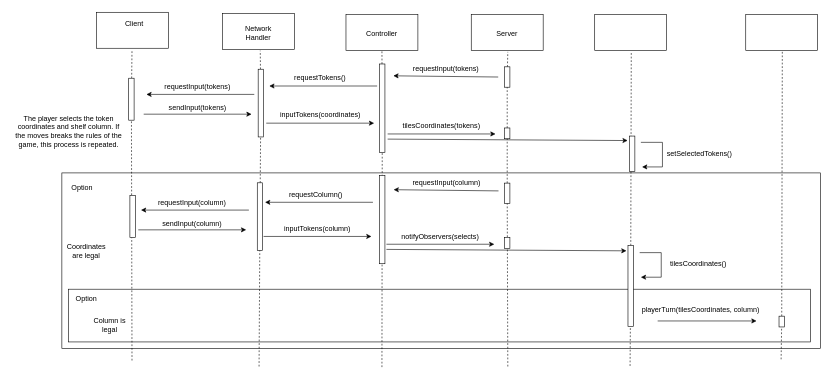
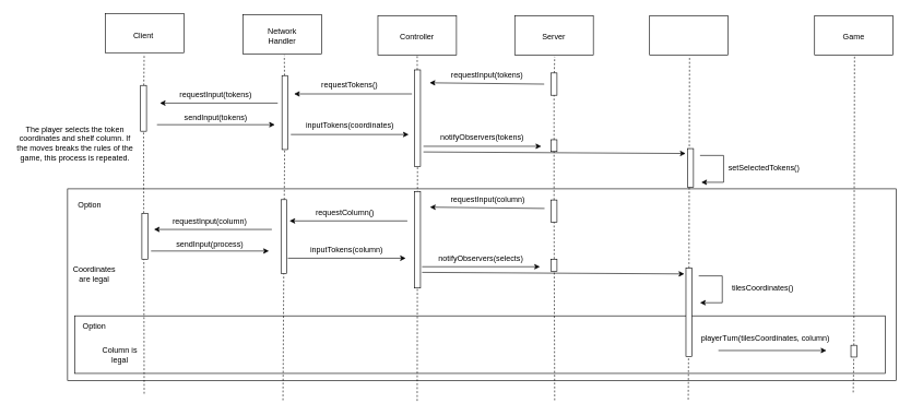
- <mxCell id="6" value="Client" style="text;html=1;strokeColor=none;fillColor=none;align=center;verticalAlign=middle;whiteSpace=wrap;rounded=0;" parent="1" vertex="1"><mxGeometry x="193" y="24" width="60" height="30" as="geometry" /></mxCell>
+ <mxCell id="6" value="Client" style="text;html=1;strokeColor=none;fillColor=none;align=center;verticalAlign=middle;whiteSpace=wrap;rounded=0;" parent="1" vertex="1"><mxGeometry x="188" y="39" width="60" height="30" as="geometry" /></mxCell>
+ <mxCell id="35" value="Game" style="text;html=1;strokeColor=none;fillColor=none;align=center;verticalAlign=middle;whiteSpace=wrap;rounded=0;" parent="1" vertex="1"><mxGeometry x="1273" y="41" width="60" height="30" as="geometry" /></mxCell>
- <mxCell id="30" value="tilesCoordinates(tokens)" style="text;html=1;strokeColor=none;fillColor=none;align=center;verticalAlign=middle;whiteSpace=wrap;rounded=0;" parent="1" vertex="1"><mxGeometry x="632" y="195" width="207" height="30" as="geometry" /></mxCell>
+ <mxCell id="30" value="notifyObservers(tokens)" style="text;html=1;strokeColor=none;fillColor=none;align=center;verticalAlign=middle;whiteSpace=wrap;rounded=0;" parent="1" vertex="1"><mxGeometry x="632" y="195" width="207" height="30" as="geometry" /></mxCell>
- <mxCell id="44" value="sendInput(column)" style="text;html=1;strokeColor=none;fillColor=none;align=center;verticalAlign=middle;whiteSpace=wrap;rounded=0;" parent="1" vertex="1"><mxGeometry x="216" y="358" width="207" height="30" as="geometry" /></mxCell>
+ <mxCell id="44" value="sendInput(process)" style="text;html=1;strokeColor=none;fillColor=none;align=center;verticalAlign=middle;whiteSpace=wrap;rounded=0;" parent="1" vertex="1"><mxGeometry x="216" y="358" width="207" height="30" as="geometry" /></mxCell>
